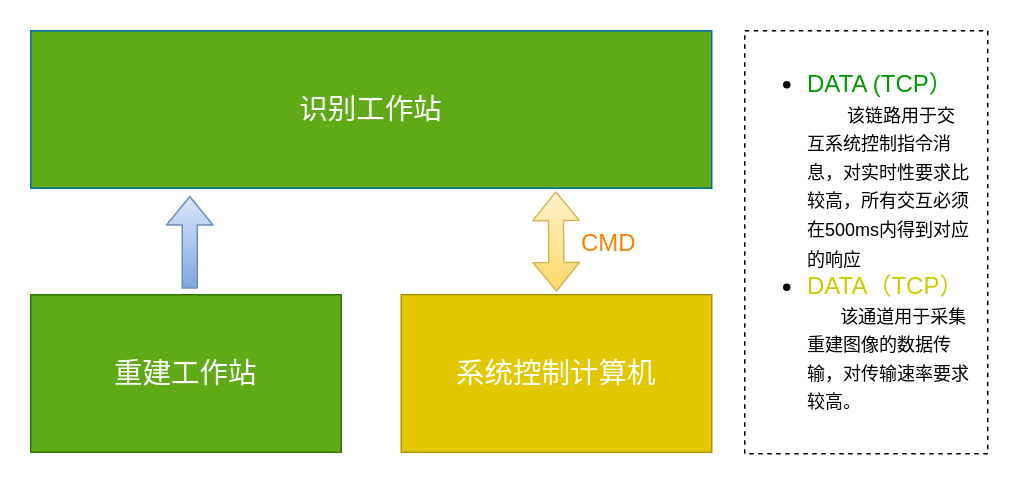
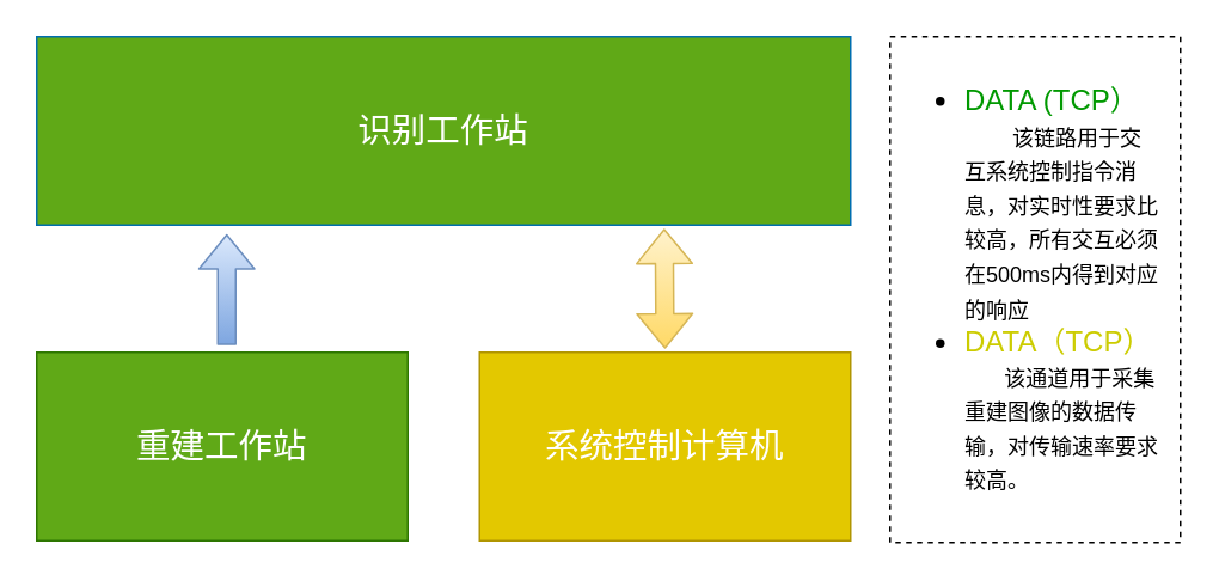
- <mxCell id="7" value="CMD" style="text;html=1;align=center;verticalAlign=middle;resizable=0;points=[];autosize=1;fontSize=16;fontColor=#FF8000;" vertex="1" parent="1"><mxGeometry x="382" y="149" width="46" height="23" as="geometry" /></mxCell>
